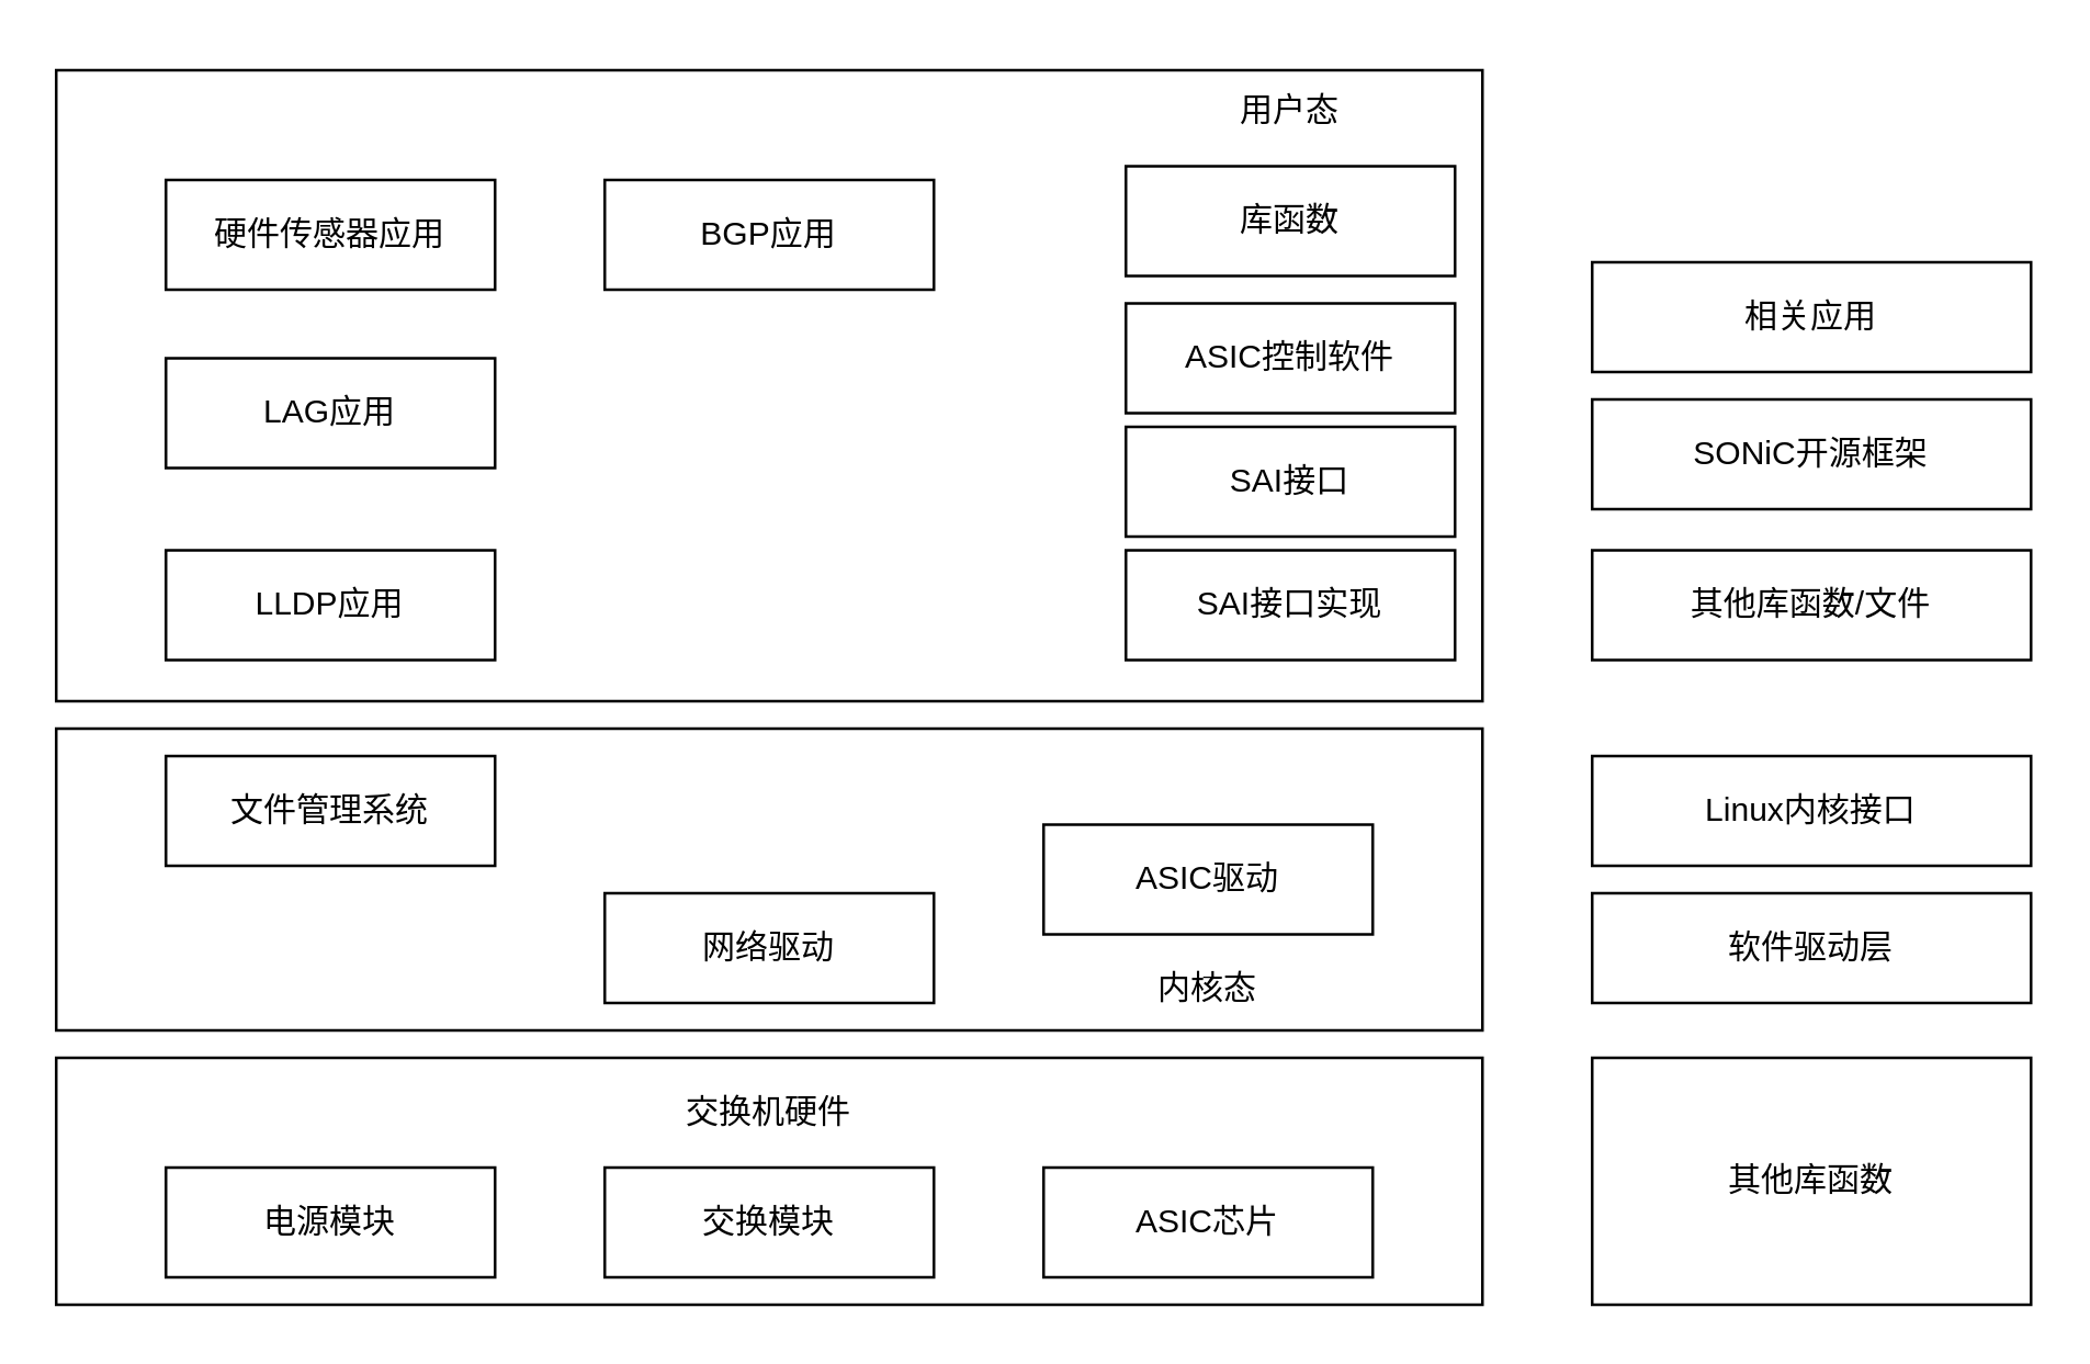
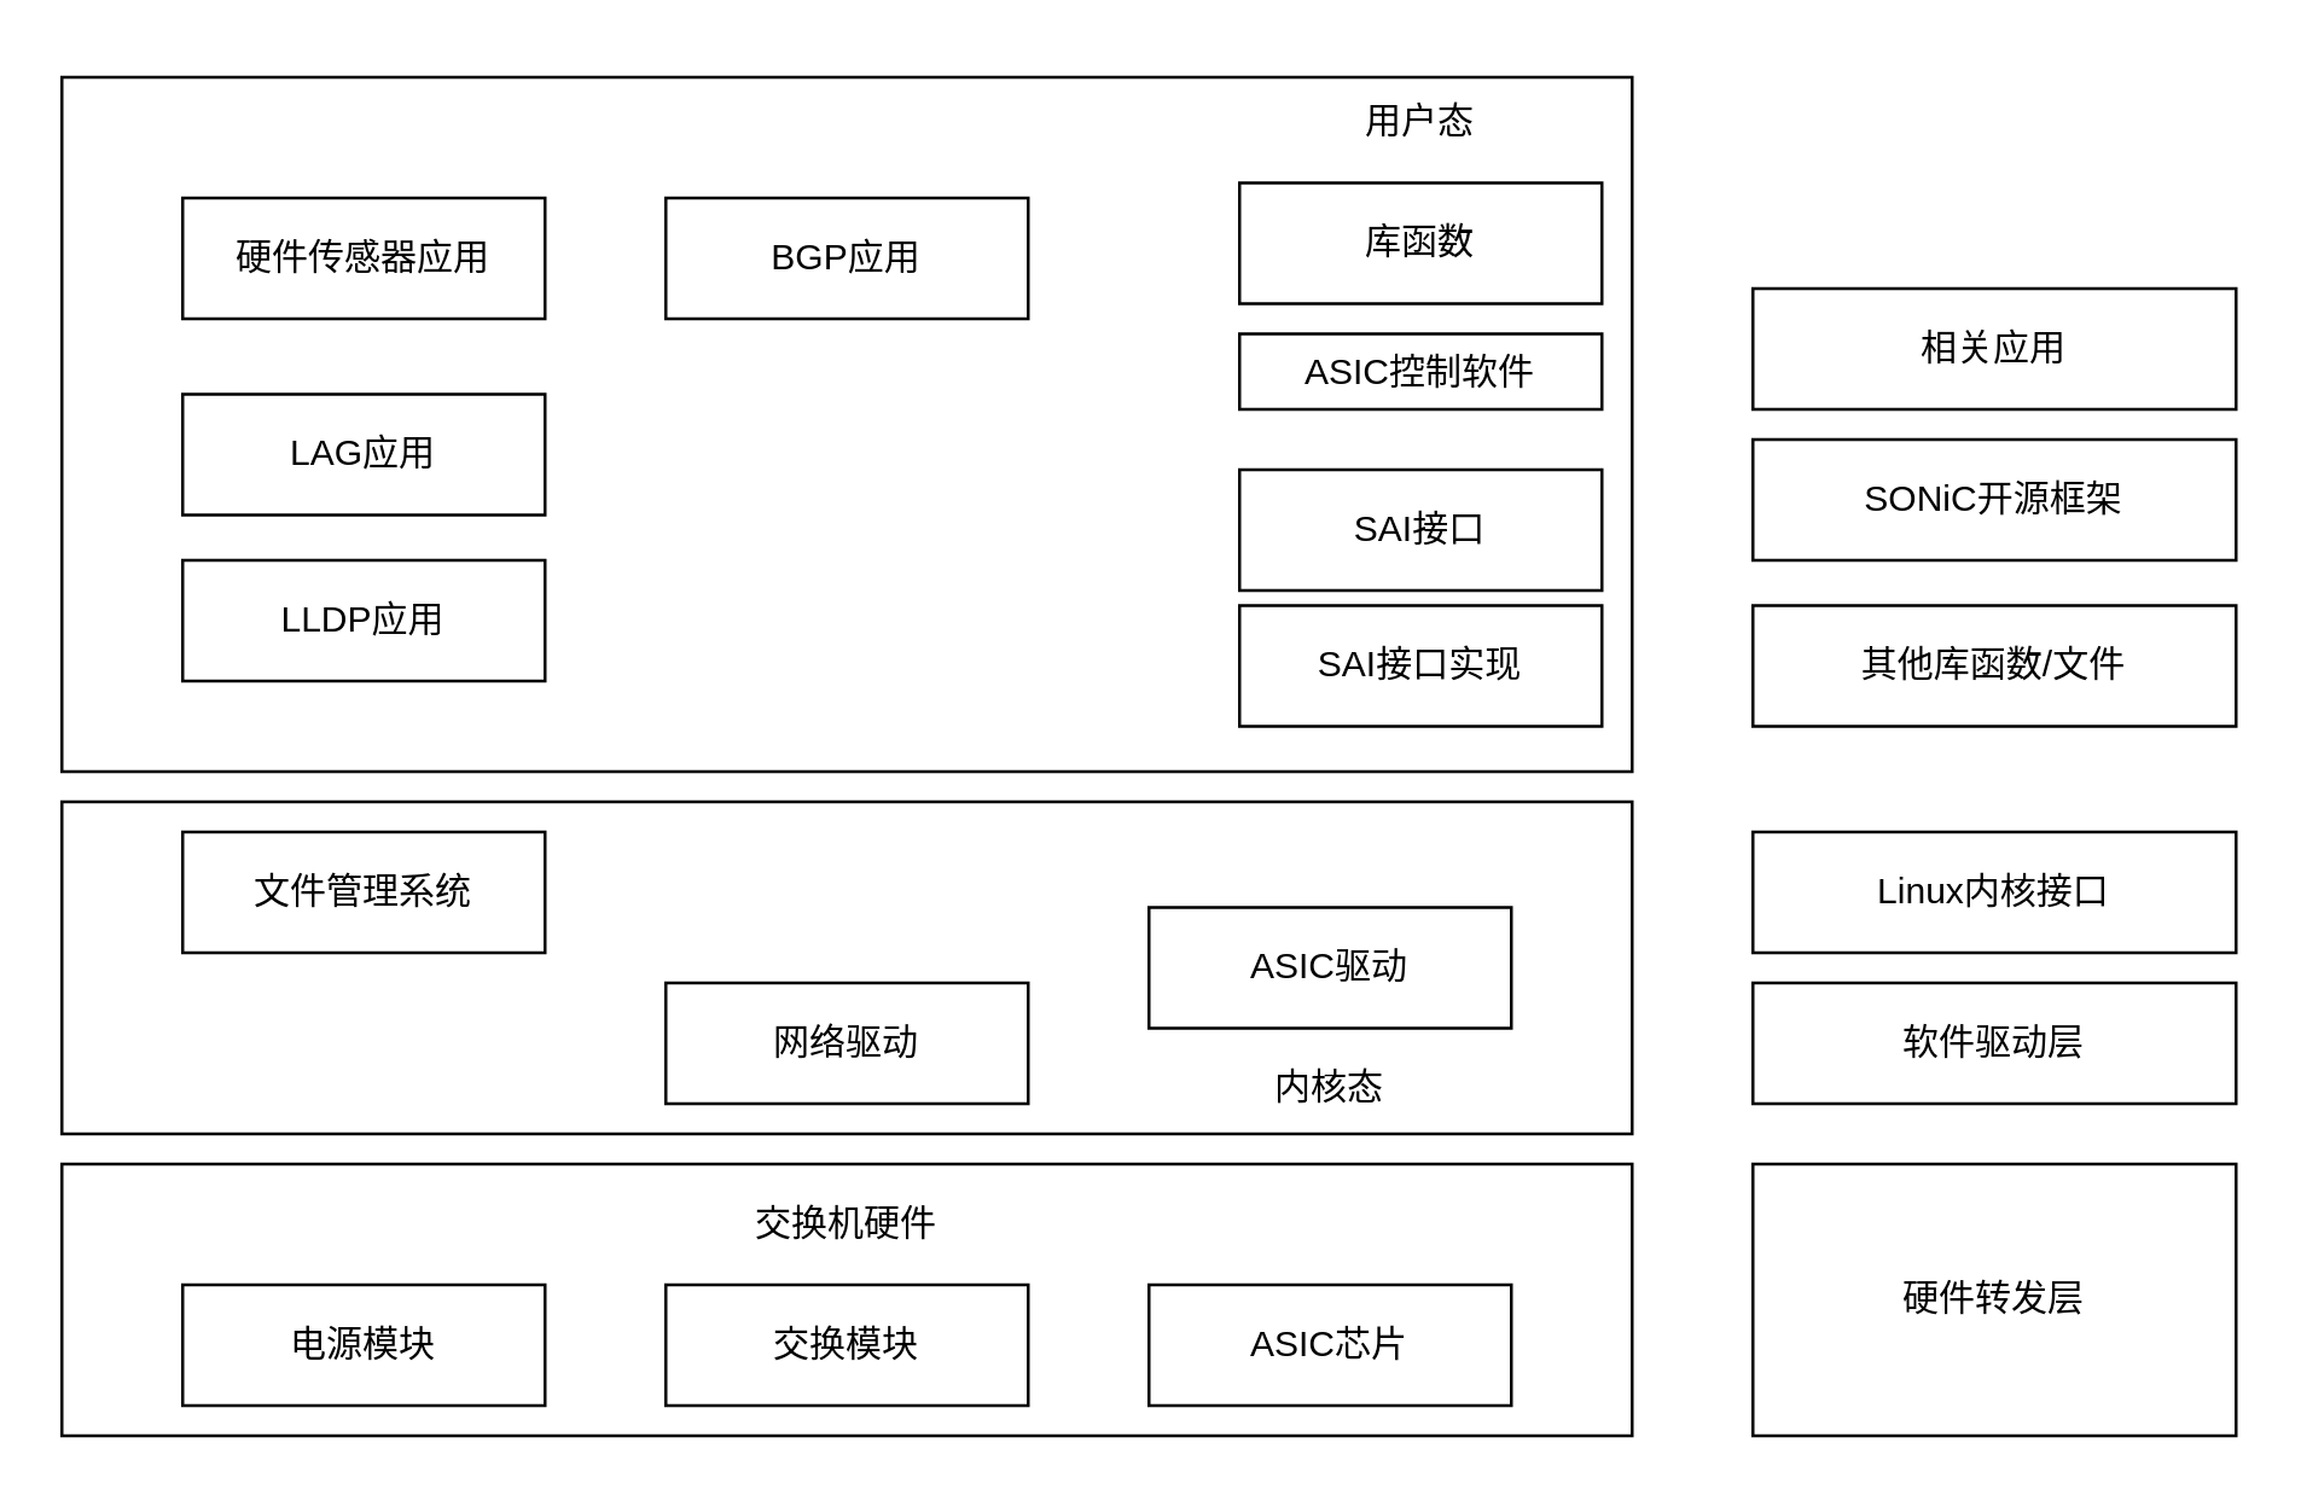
- <mxCell id="16" value="ASIC控制软件" style="rounded=0;whiteSpace=wrap;html=1;" vertex="1" parent="1"><mxGeometry x="410" y="110" width="120" height="40" as="geometry" /></mxCell>
+ <mxCell id="16" value="ASIC控制软件" style="rounded=0;whiteSpace=wrap;html=1;" vertex="1" parent="1"><mxGeometry x="410" y="110" width="120" height="25" as="geometry" /></mxCell>
- <mxCell id="14" value="&lt;p&gt;LLDP应用&lt;/p&gt;" style="rounded=0;whiteSpace=wrap;html=1;" vertex="1" parent="1"><mxGeometry x="60" y="200" width="120" height="40" as="geometry" /></mxCell>
+ <mxCell id="14" value="&lt;p&gt;LLDP应用&lt;/p&gt;" style="rounded=0;whiteSpace=wrap;html=1;" vertex="1" parent="1"><mxGeometry x="60" y="185" width="120" height="40" as="geometry" /></mxCell>
- <mxCell id="19" value="其他库函数" style="rounded=0;whiteSpace=wrap;html=1;" vertex="1" parent="1"><mxGeometry x="580" y="385" width="160" height="90" as="geometry" /></mxCell>
+ <mxCell id="19" value="硬件转发层" style="rounded=0;whiteSpace=wrap;html=1;" vertex="1" parent="1"><mxGeometry x="580" y="385" width="160" height="90" as="geometry" /></mxCell>
